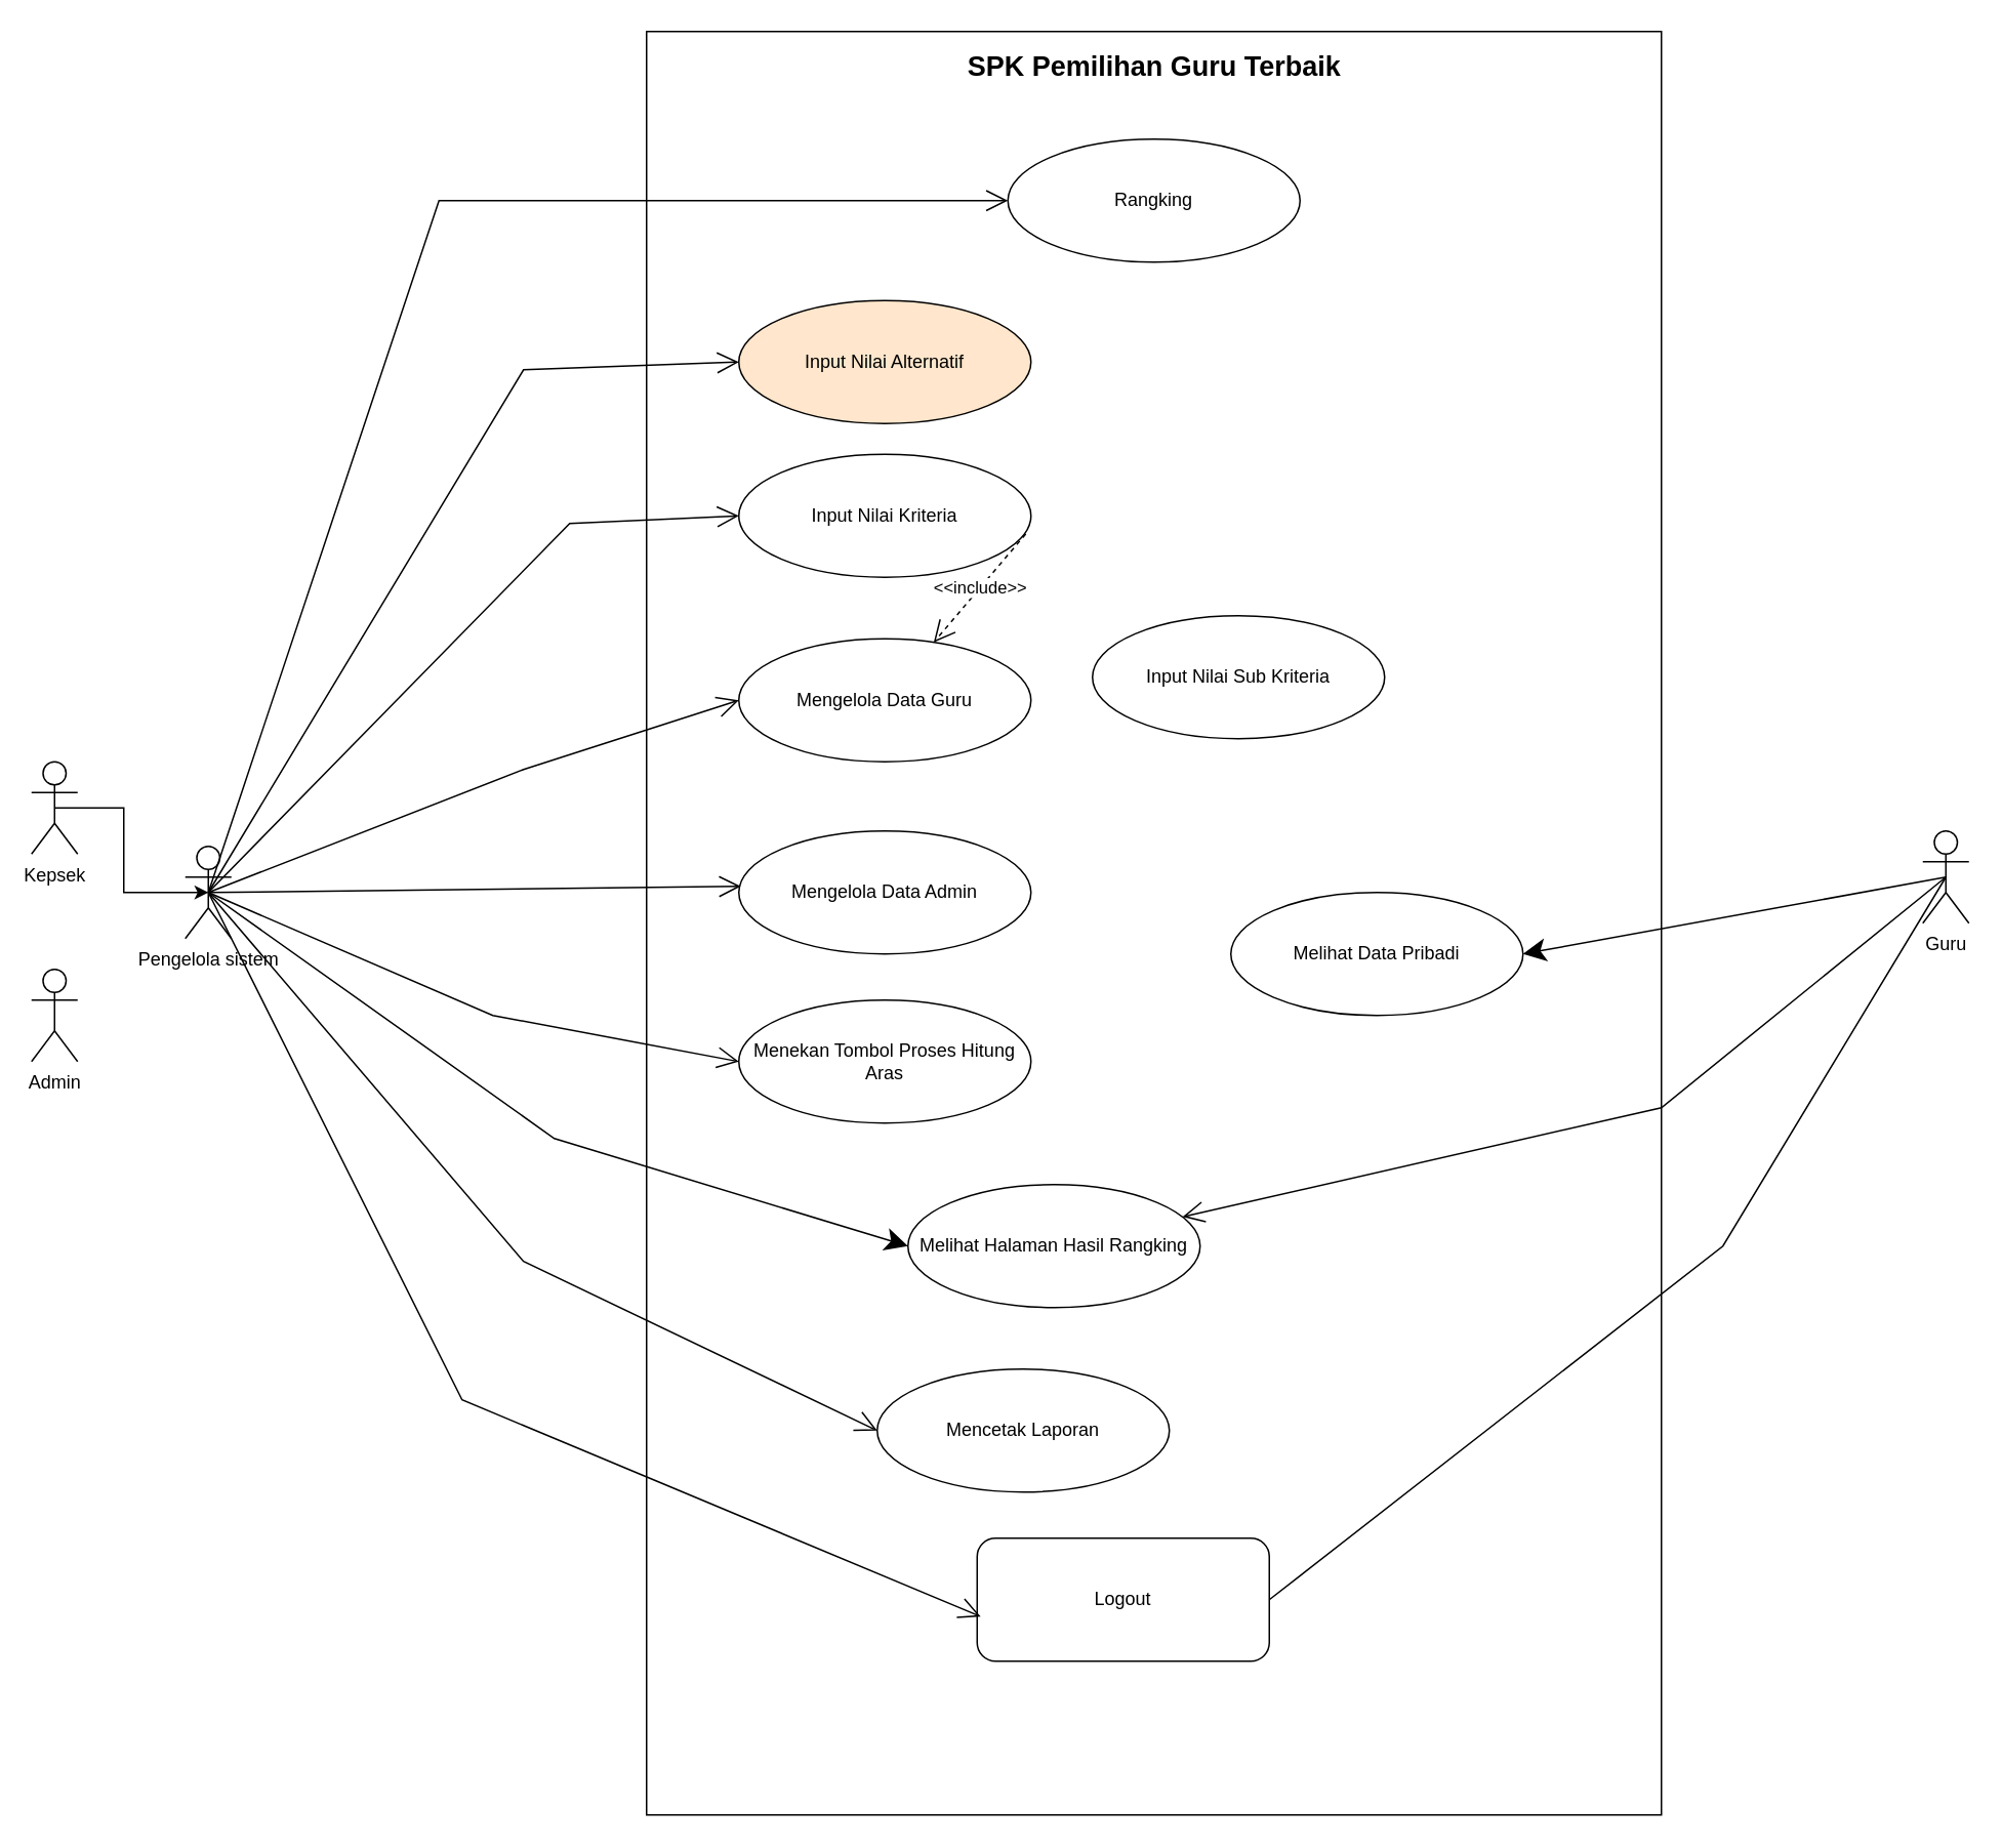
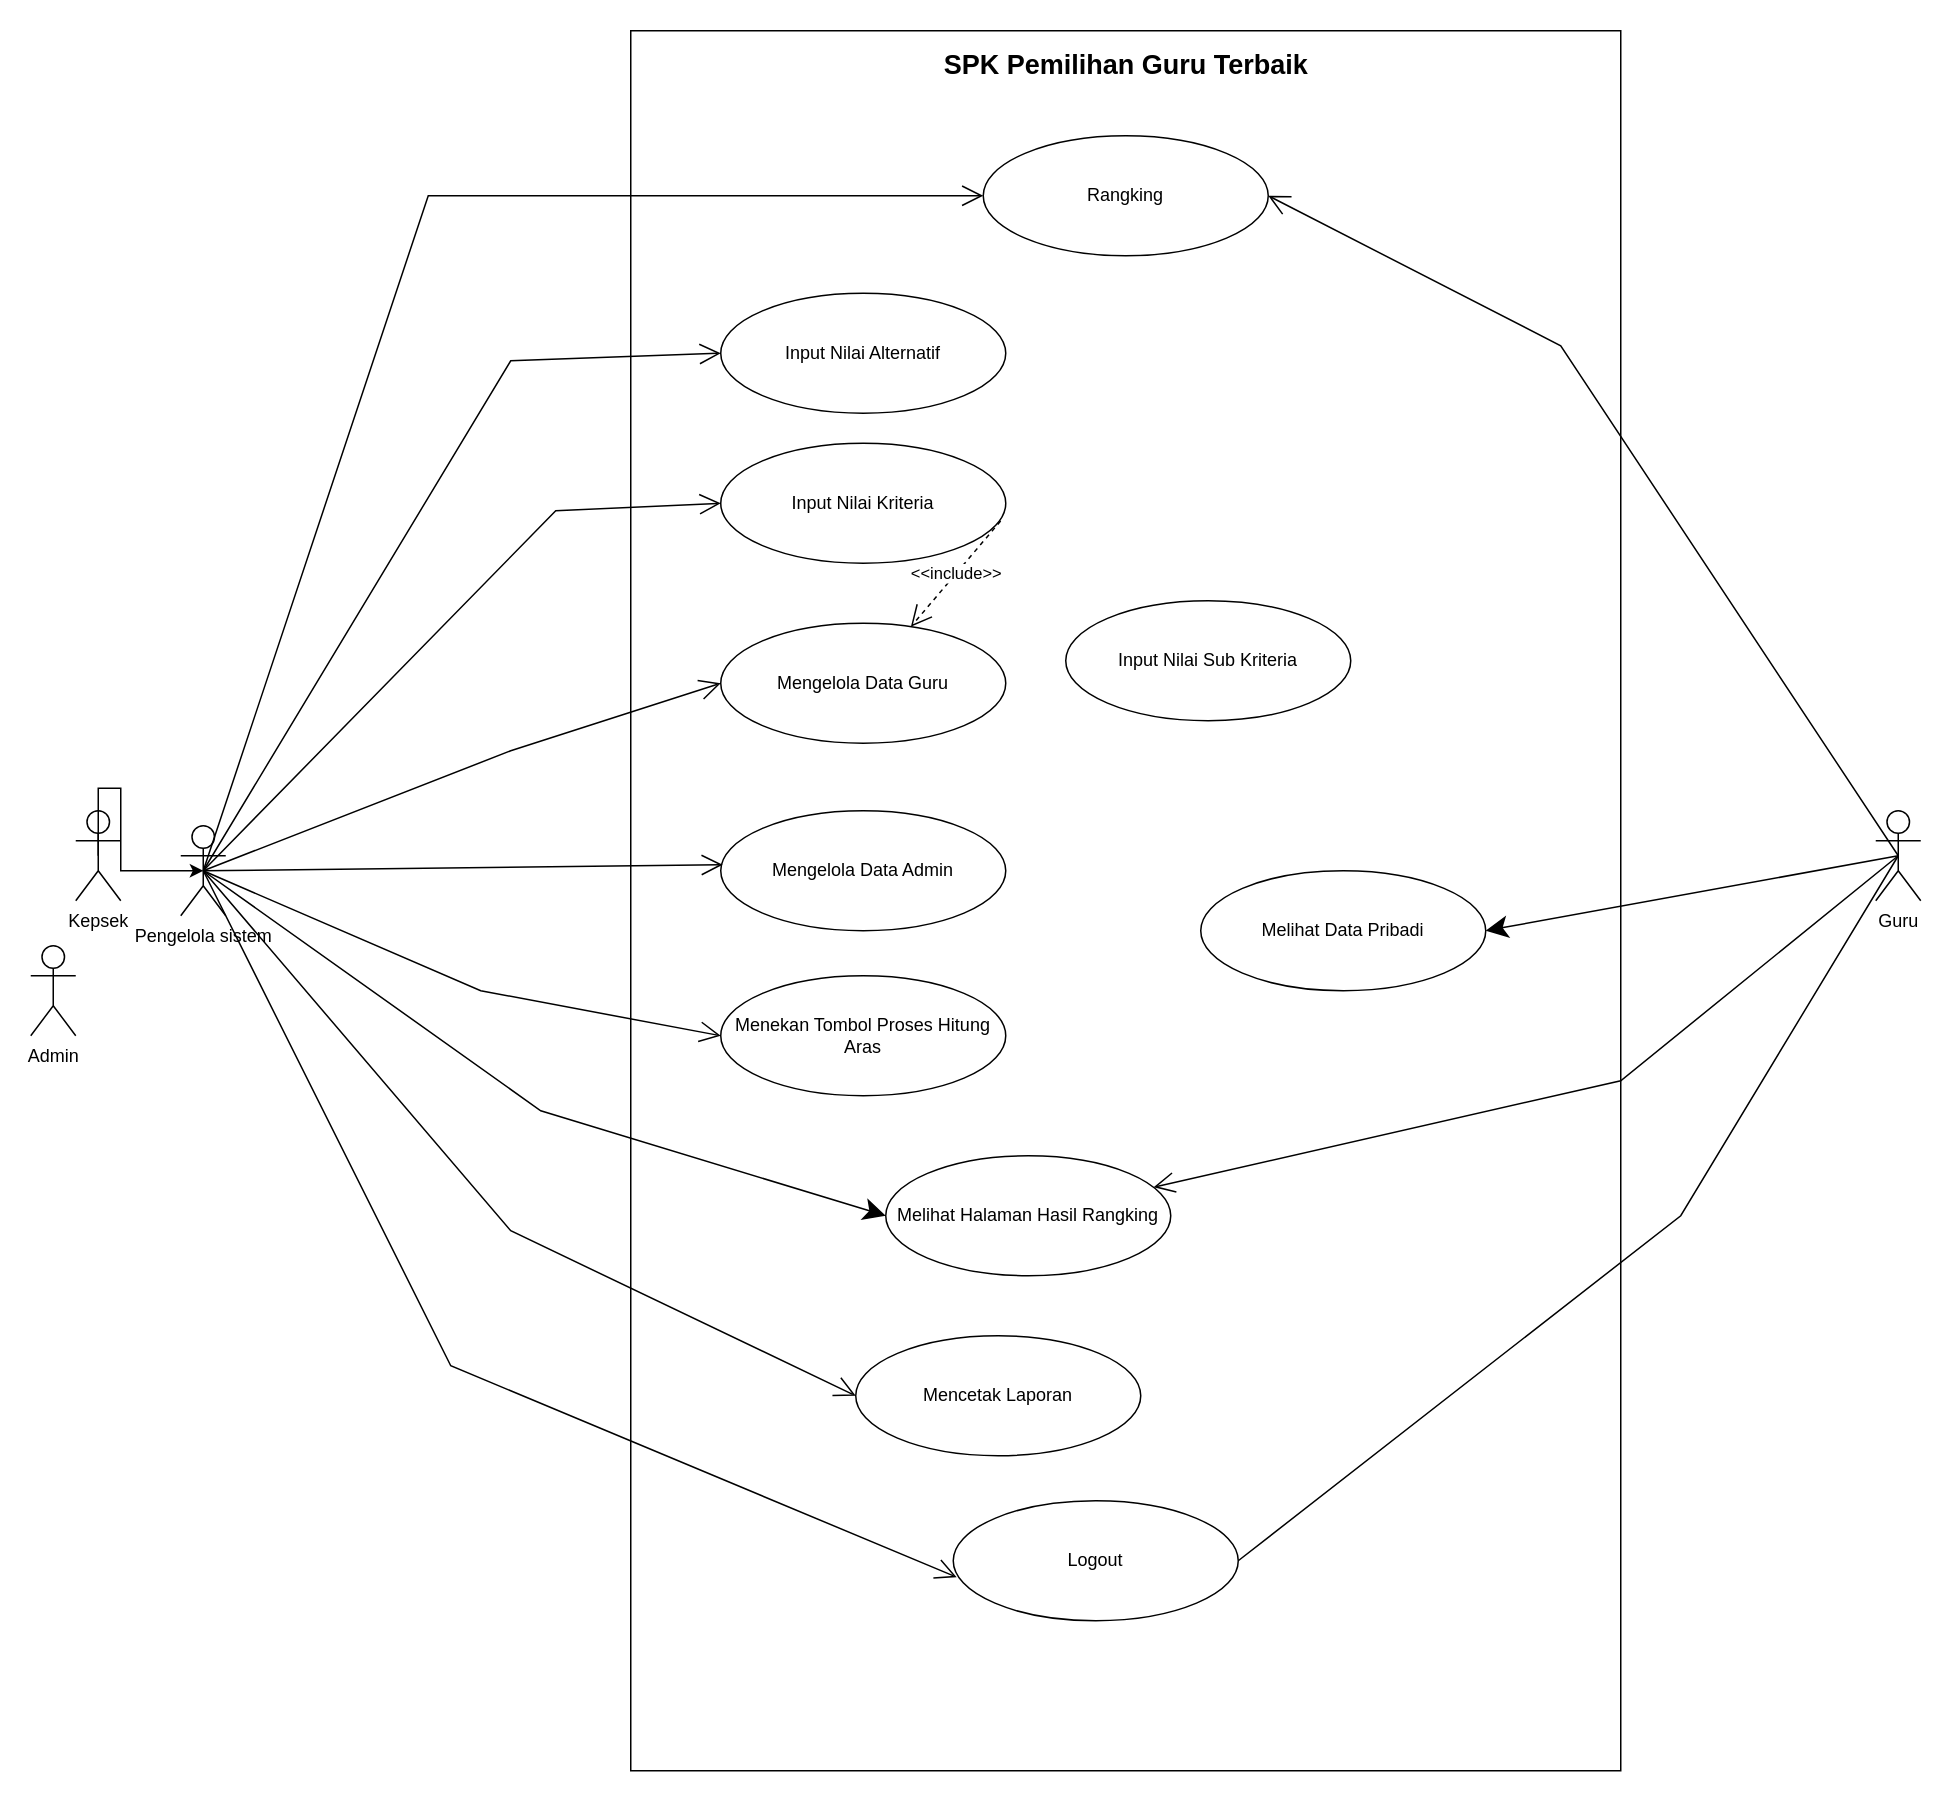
- <mxCell id="7" value="Input Nilai Alternatif" style="ellipse;whiteSpace=wrap;html=1;fillColor=#ffe6cc;" vertex="1" parent="1"><mxGeometry x="480" y="195" width="190" height="80" as="geometry" /></mxCell>
+ <mxCell id="7" value="Input Nilai Alternatif" style="ellipse;whiteSpace=wrap;html=1;" vertex="1" parent="1"><mxGeometry x="480" y="195" width="190" height="80" as="geometry" /></mxCell>
+ <mxCell id="29" value="" style="endArrow=open;endFill=1;endSize=12;html=1;rounded=0;entryX=1;entryY=0.5;entryDx=0;entryDy=0;exitX=0.5;exitY=0.5;exitDx=0;exitDy=0;exitPerimeter=0;" edge="1" parent="1" source="5" target="6"><mxGeometry width="160" relative="1" as="geometry"><mxPoint x="950" y="570" as="sourcePoint" /><mxPoint x="1470" y="150" as="targetPoint" /><Array as="points"><mxPoint x="1040" y="230" /></Array></mxGeometry></mxCell>
- <mxCell id="3" value="Kepsek" style="shape=umlActor;verticalLabelPosition=bottom;verticalAlign=top;html=1;outlineConnect=0;" vertex="1" parent="1"><mxGeometry x="20" y="495" width="30" height="60" as="geometry" /></mxCell>
+ <mxCell id="3" value="Kepsek" style="shape=umlActor;verticalLabelPosition=bottom;verticalAlign=top;html=1;outlineConnect=0;" vertex="1" parent="1"><mxGeometry x="50" y="540" width="30" height="60" as="geometry" /></mxCell>
- <mxCell id="15" value="Logout" style="whiteSpace=wrap;html=1;rounded=1;" vertex="1" parent="1"><mxGeometry x="635" y="1000" width="190" height="80" as="geometry" /></mxCell>
+ <mxCell id="15" value="Logout" style="ellipse;whiteSpace=wrap;html=1;" vertex="1" parent="1"><mxGeometry x="635" y="1000" width="190" height="80" as="geometry" /></mxCell>
